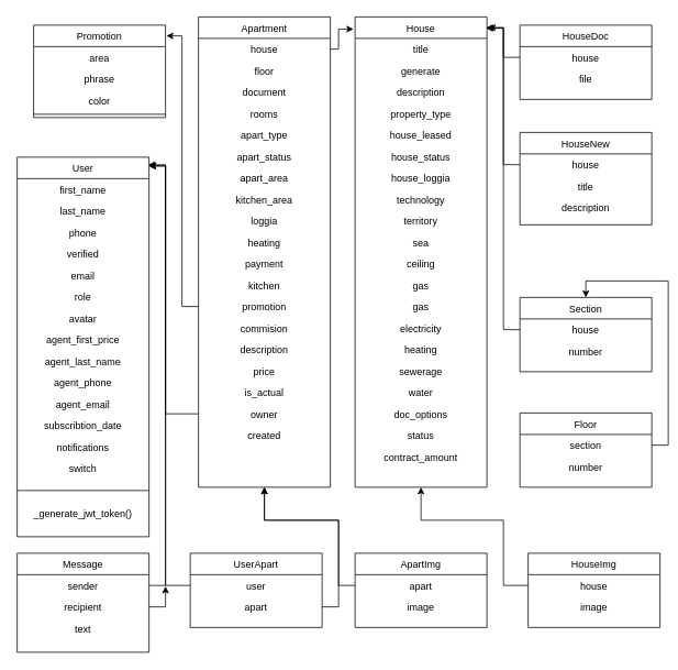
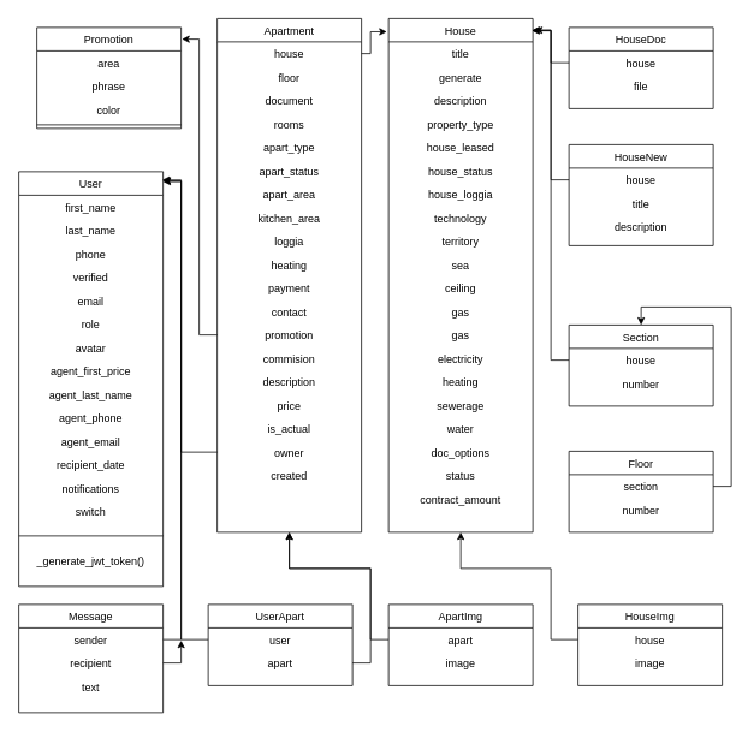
- <mxCell id="72" value="kitchen" style="text;align=center;verticalAlign=top;spacingLeft=4;spacingRight=4;overflow=hidden;rotatable=0;points=[[0,0.5],[1,0.5]];portConstraint=eastwest;rounded=0;shadow=0;html=0;" vertex="1" parent="60"><mxGeometry y="312" width="160" height="26" as="geometry" /></mxCell>
+ <mxCell id="72" value="contact" style="text;align=center;verticalAlign=top;spacingLeft=4;spacingRight=4;overflow=hidden;rotatable=0;points=[[0,0.5],[1,0.5]];portConstraint=eastwest;rounded=0;shadow=0;html=0;" vertex="1" parent="60"><mxGeometry y="312" width="160" height="26" as="geometry" /></mxCell>
- <mxCell id="14" value="subscribtion_date&#10;" style="text;align=center;verticalAlign=top;spacingLeft=4;spacingRight=4;overflow=hidden;rotatable=0;points=[[0,0.5],[1,0.5]];portConstraint=eastwest;rounded=0;shadow=0;html=0;" parent="2" vertex="1"><mxGeometry y="312" width="160" height="26" as="geometry" /></mxCell>
+ <mxCell id="14" value="recipient_date&#10;" style="text;align=center;verticalAlign=top;spacingLeft=4;spacingRight=4;overflow=hidden;rotatable=0;points=[[0,0.5],[1,0.5]];portConstraint=eastwest;rounded=0;shadow=0;html=0;" parent="2" vertex="1"><mxGeometry y="312" width="160" height="26" as="geometry" /></mxCell>
